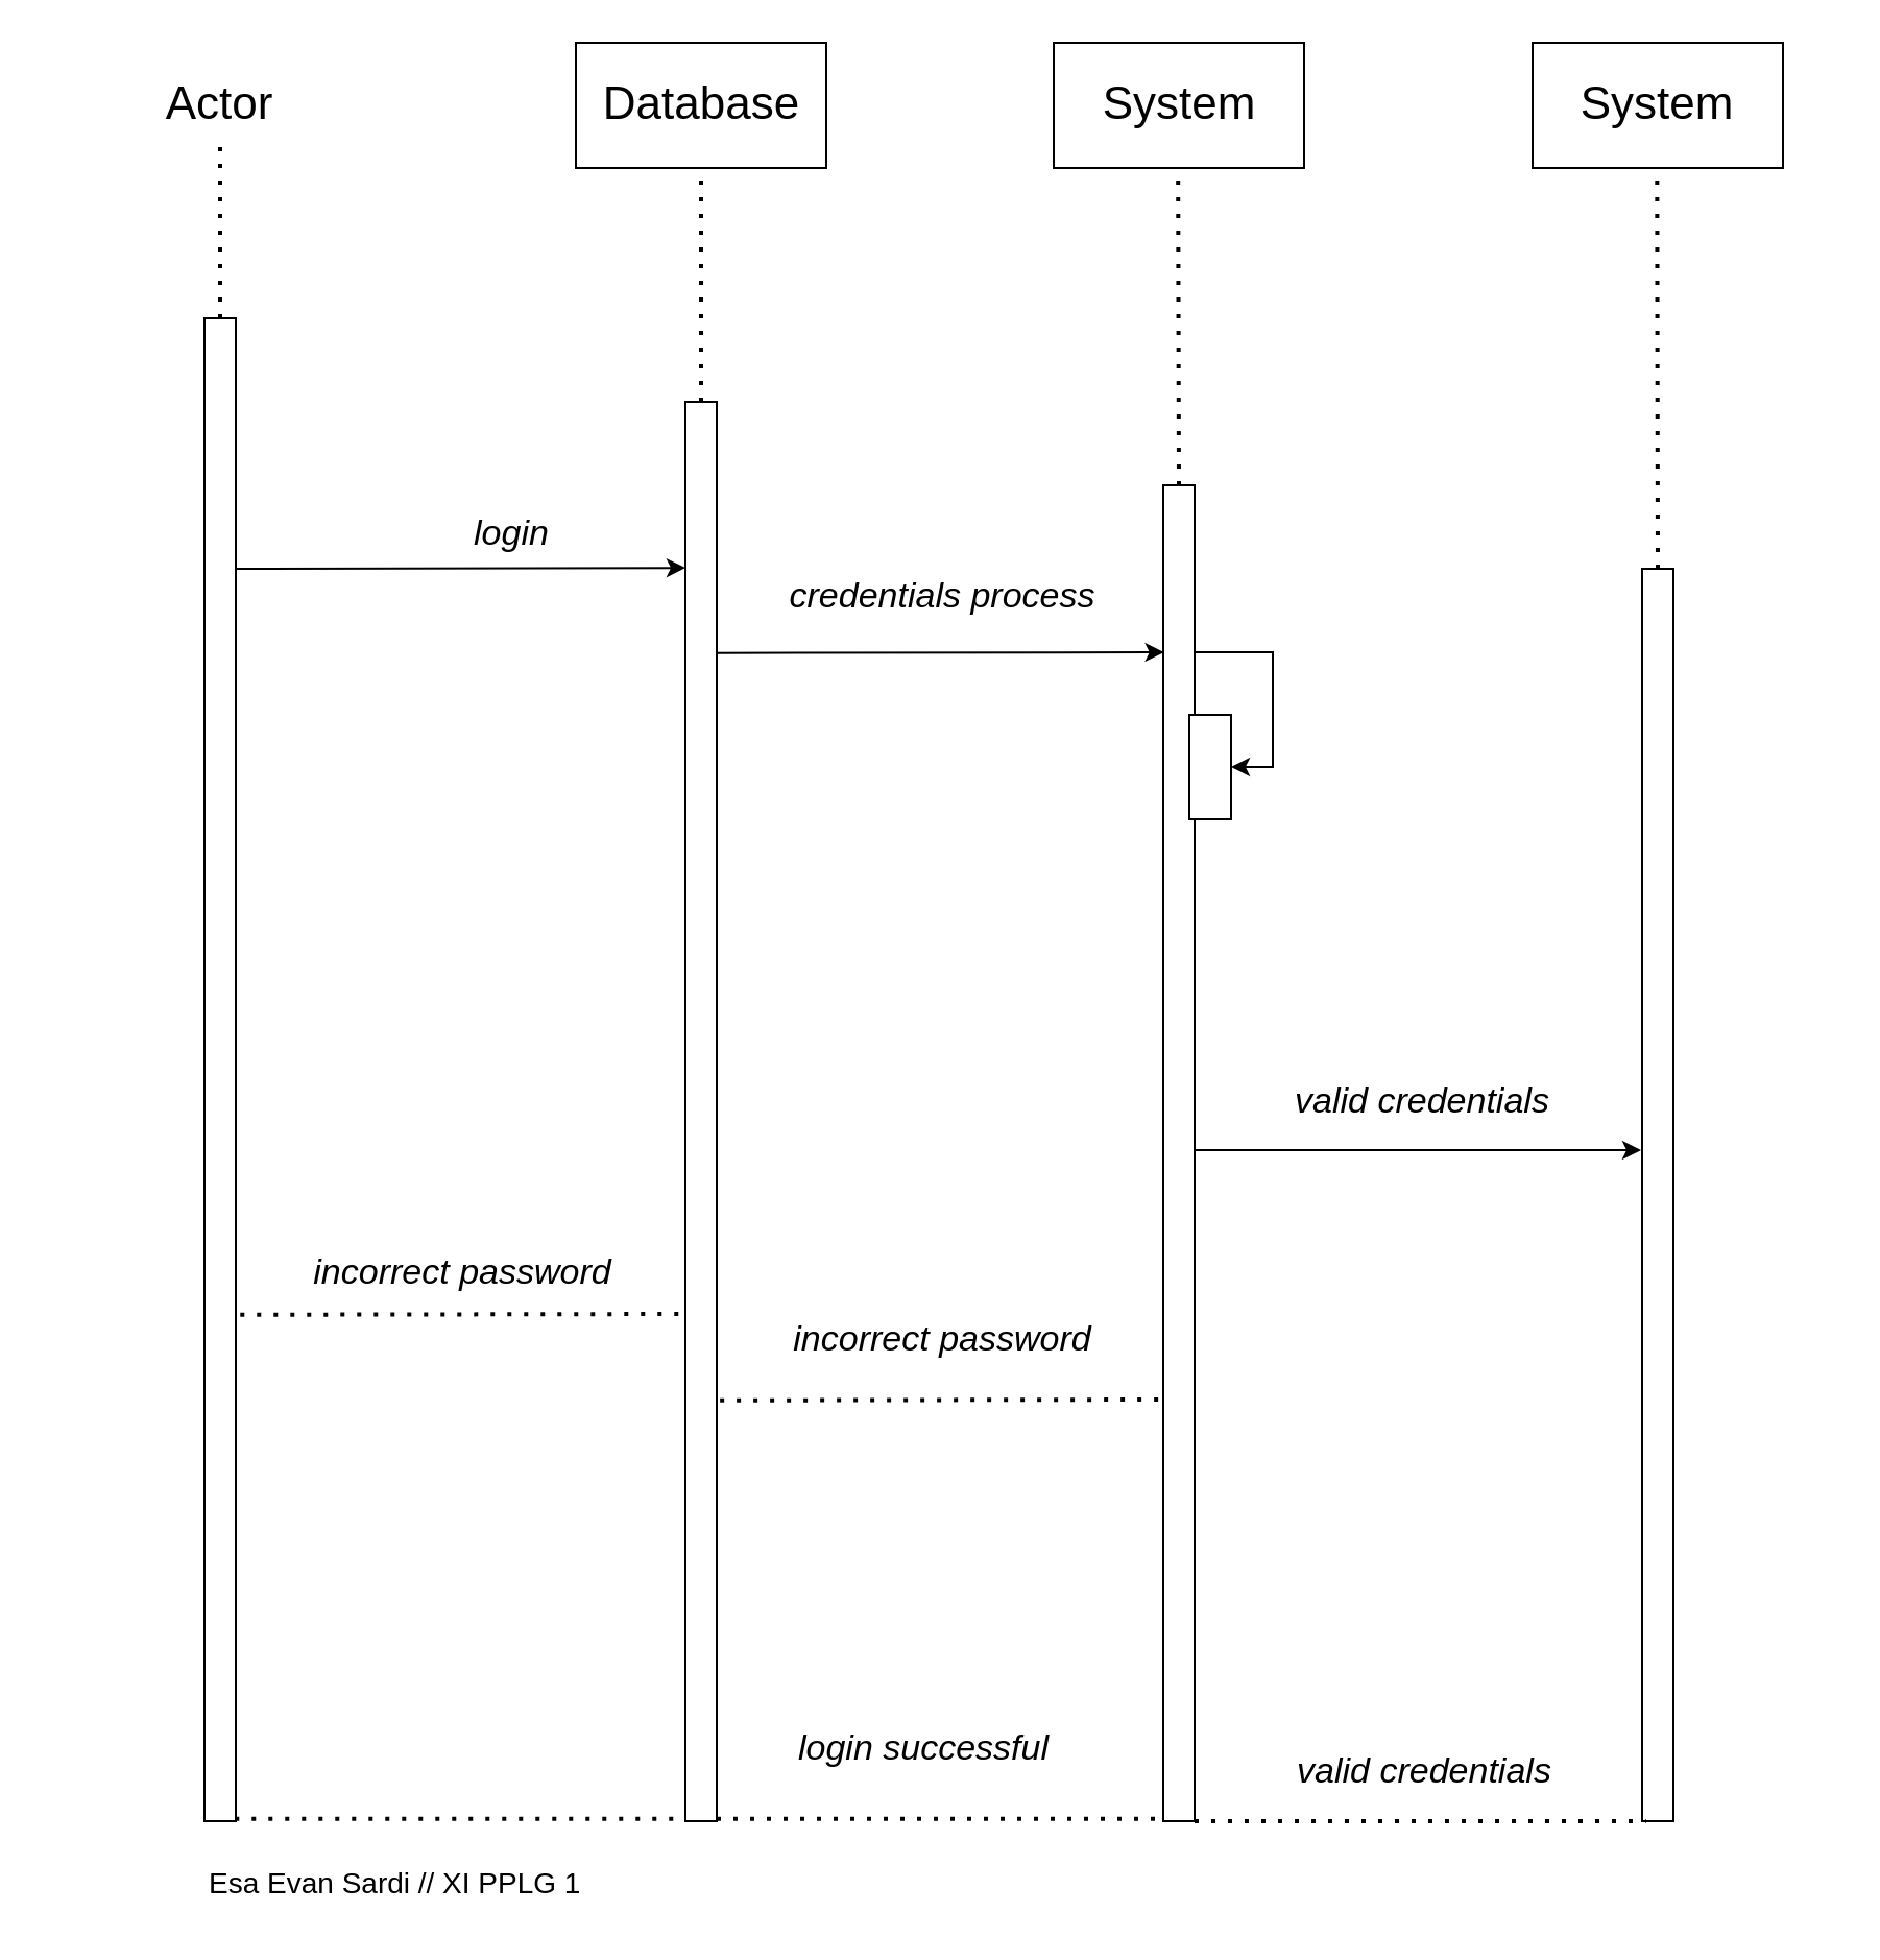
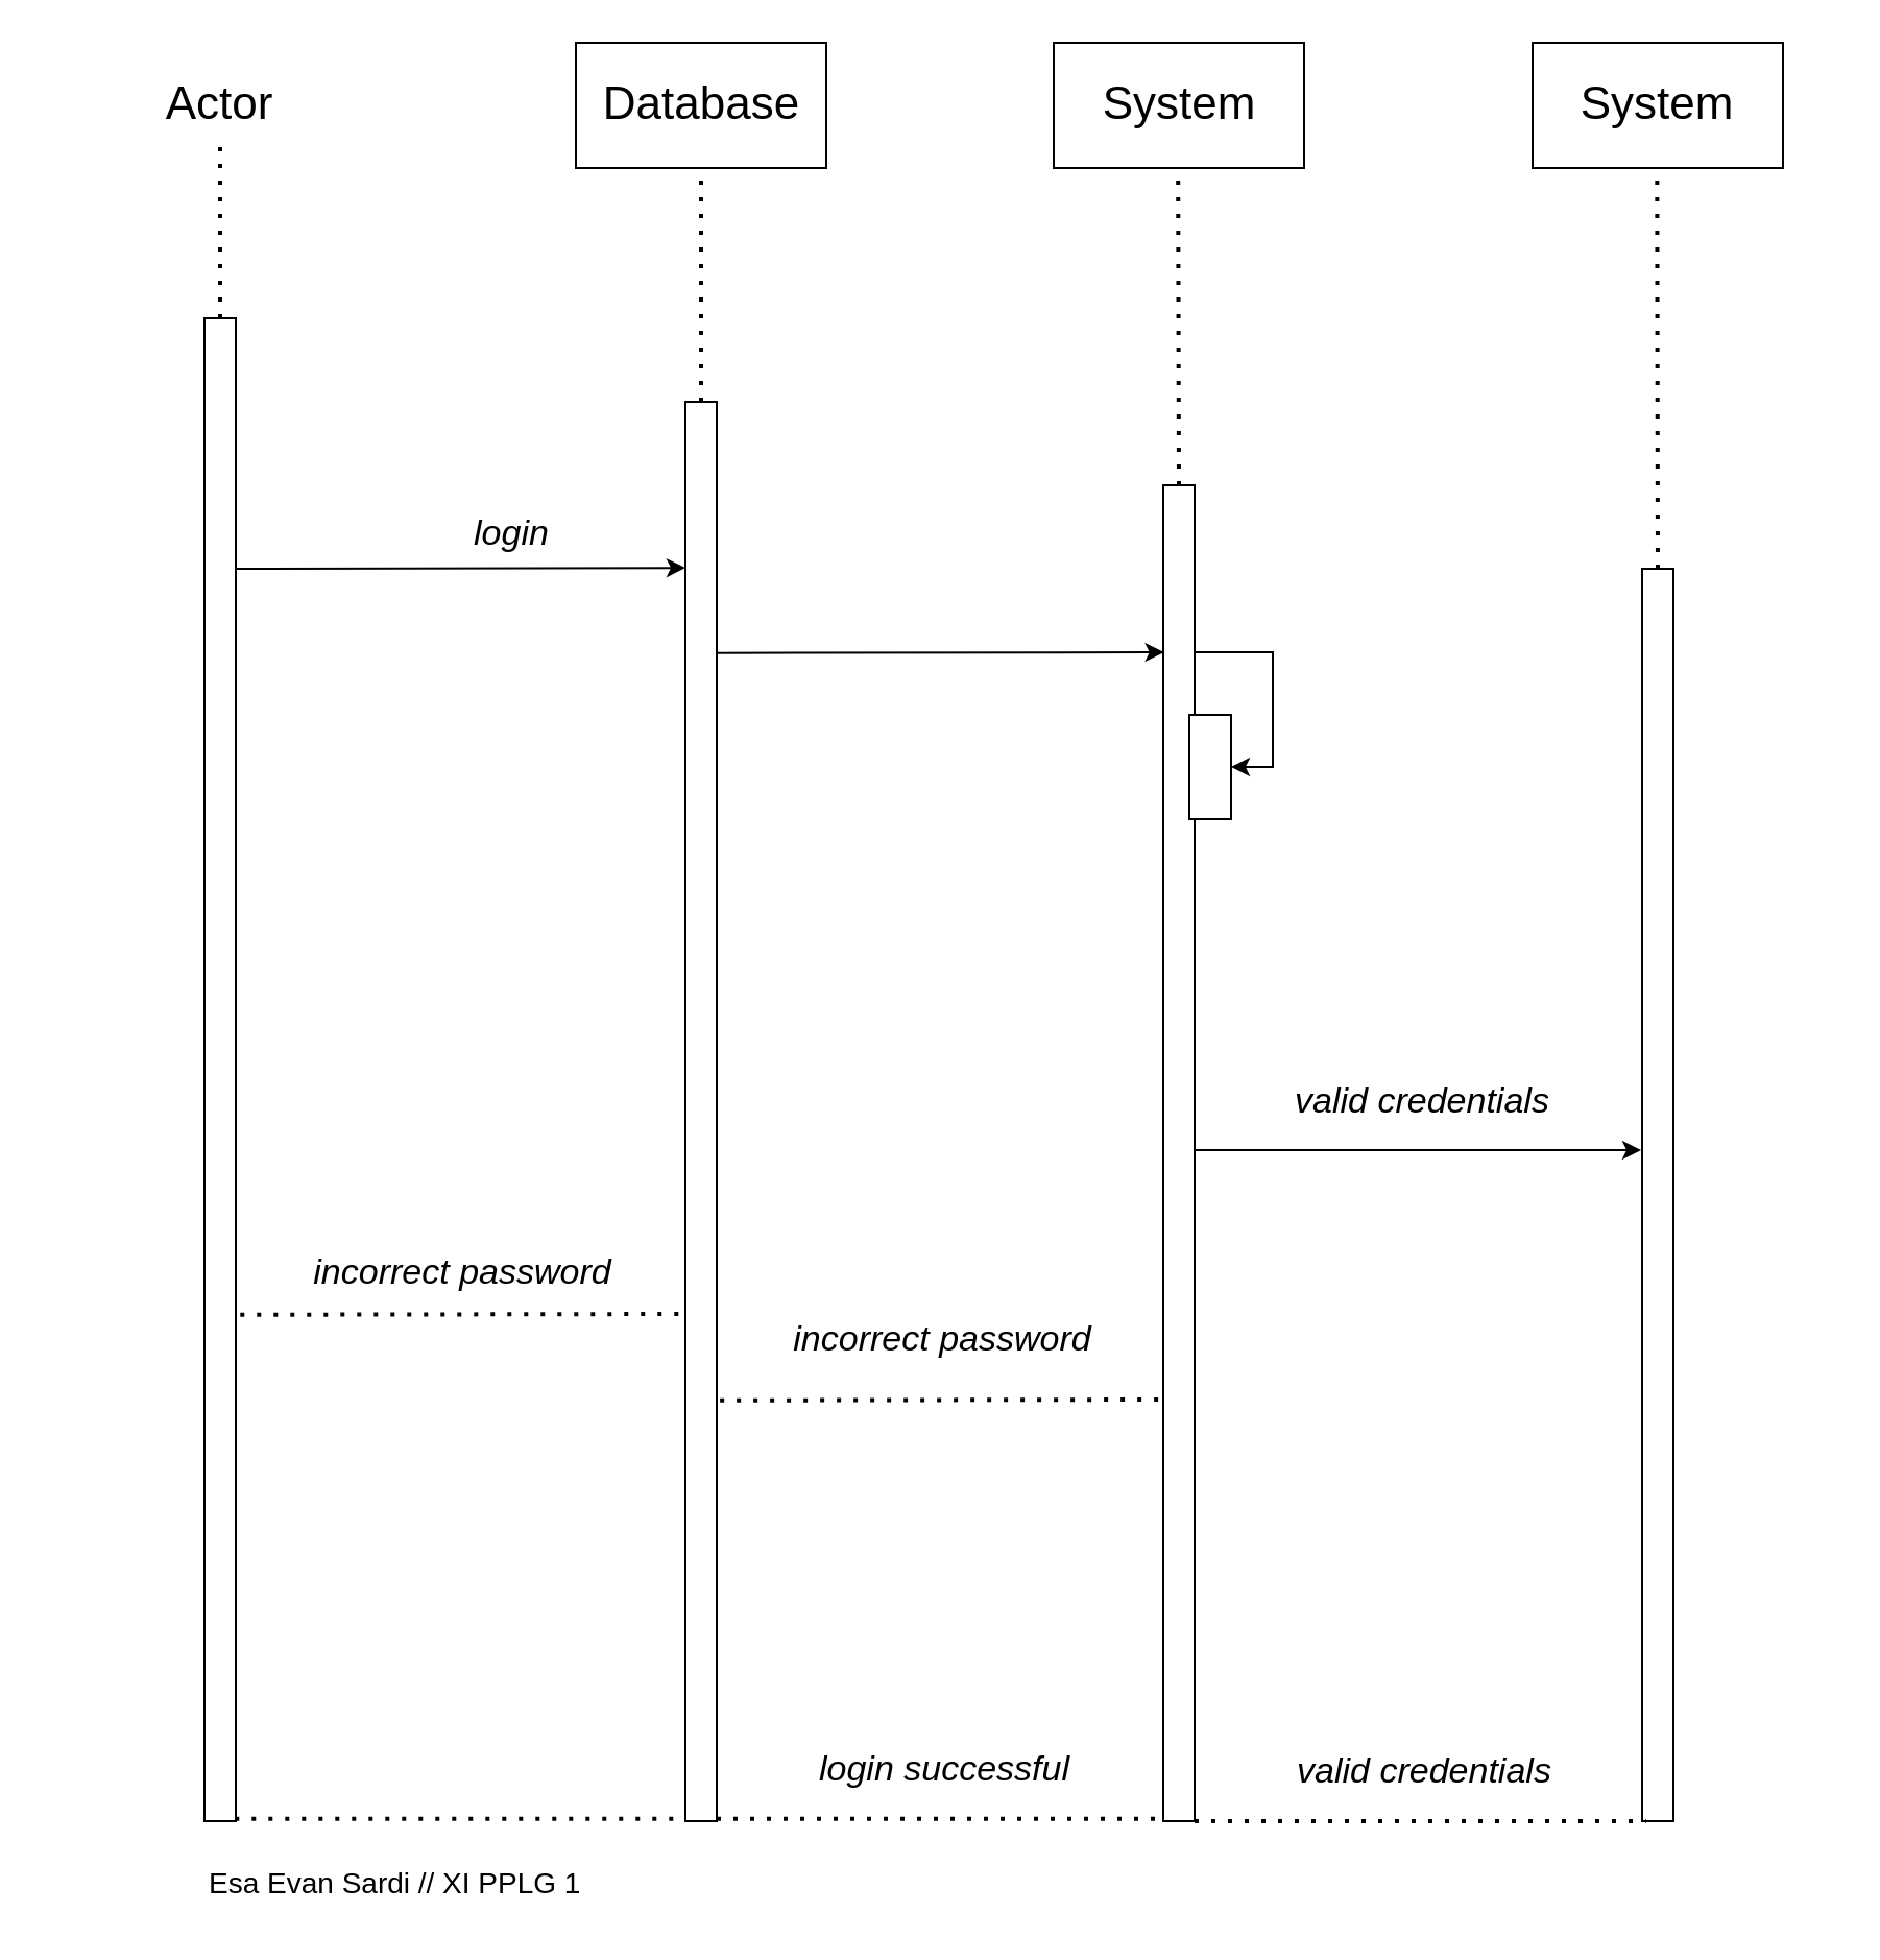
- <mxCell id="16" value="&lt;span style=&quot;font-size: 17px;&quot;&gt;credentials process&lt;/span&gt;" style="text;html=1;align=center;verticalAlign=middle;whiteSpace=wrap;rounded=0;fontStyle=2" vertex="1" parent="1"><mxGeometry x="359.5" y="271" width="182.5" height="30" as="geometry" /></mxCell>
- <mxCell id="27" value="&lt;span style=&quot;font-size: 17px;&quot;&gt;login&amp;nbsp;successful&lt;/span&gt;" style="text;html=1;align=center;verticalAlign=middle;whiteSpace=wrap;rounded=0;fontStyle=2" vertex="1" parent="1"><mxGeometry x="351.43" y="822.82" width="182.5" height="30" as="geometry" /></mxCell>
+ <mxCell id="27" value="&lt;span style=&quot;font-size: 17px;&quot;&gt;login&amp;nbsp;successful&lt;/span&gt;" style="text;html=1;align=center;verticalAlign=middle;whiteSpace=wrap;rounded=0;fontStyle=2" vertex="1" parent="1"><mxGeometry x="361.43" y="832.82" width="182.5" height="30" as="geometry" /></mxCell>
